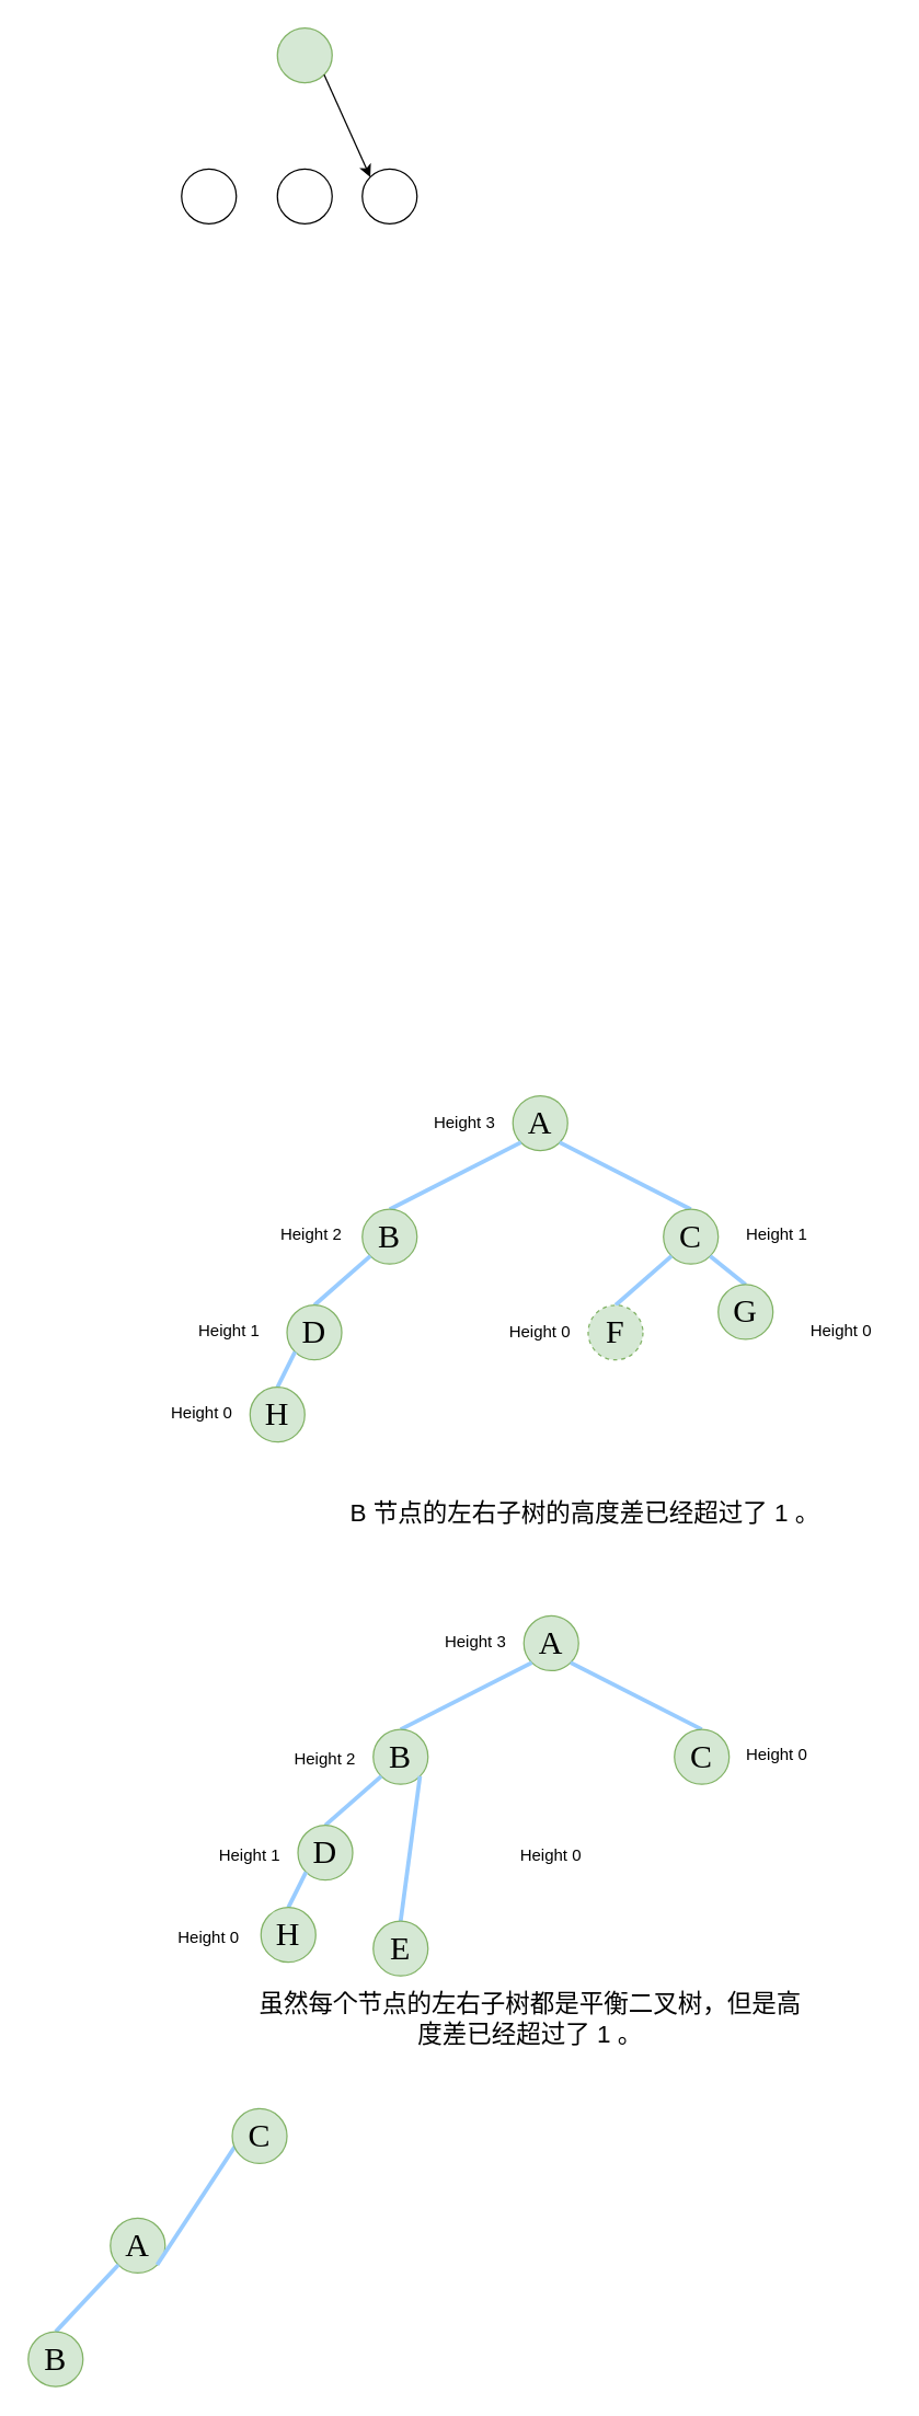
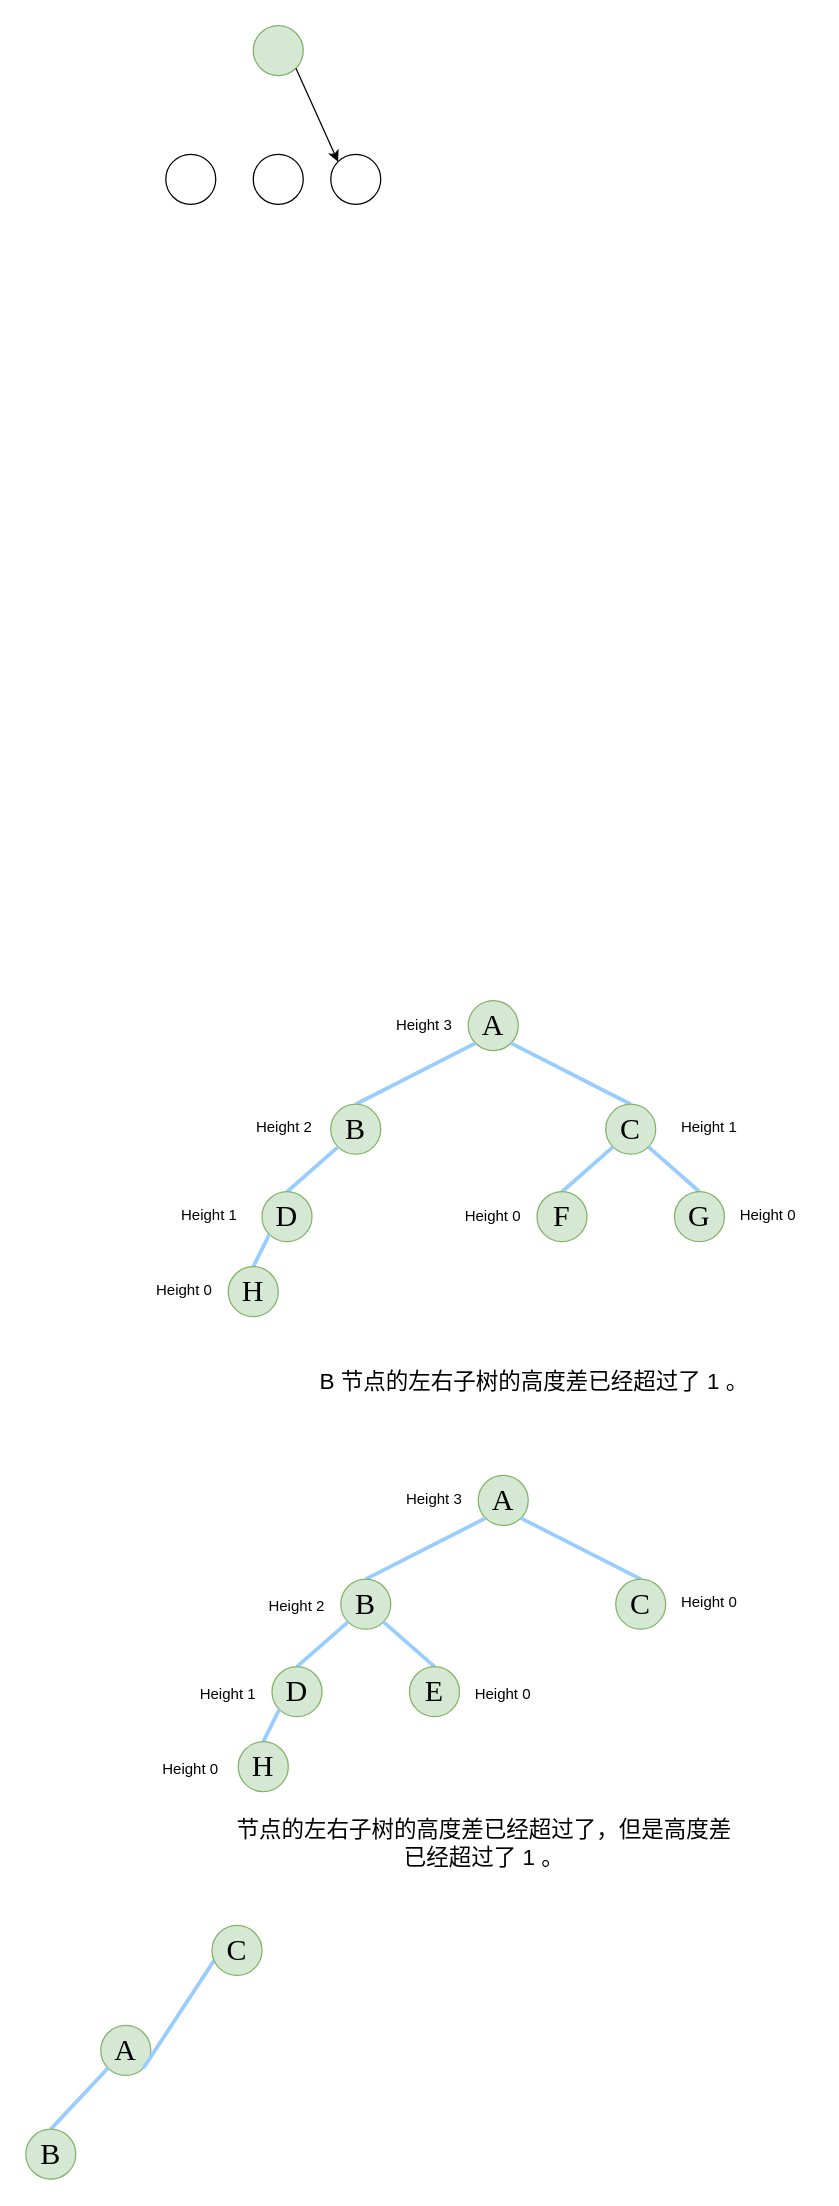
- <mxCell id="16" value="&lt;font style=&quot;font-size: 24px&quot; face=&quot;Lucida Console&quot;&gt;G&lt;/font&gt;" style="ellipse;whiteSpace=wrap;html=1;aspect=fixed;fillColor=#d5e8d4;strokeColor=#82b366;" vertex="1" parent="1"><mxGeometry x="524" y="938" width="40" height="40" as="geometry" /></mxCell>
+ <mxCell id="16" value="&lt;font style=&quot;font-size: 24px&quot; face=&quot;Lucida Console&quot;&gt;G&lt;/font&gt;" style="ellipse;whiteSpace=wrap;html=1;aspect=fixed;fillColor=#d5e8d4;strokeColor=#82b366;" vertex="1" parent="1"><mxGeometry x="539" y="953" width="40" height="40" as="geometry" /></mxCell>
- <mxCell id="18" value="&lt;font style=&quot;font-size: 24px&quot; face=&quot;Lucida Console&quot;&gt;F&lt;/font&gt;" style="ellipse;whiteSpace=wrap;html=1;aspect=fixed;fillColor=#d5e8d4;strokeColor=#82b366;dashed=1;" vertex="1" parent="1"><mxGeometry x="429" y="953" width="40" height="40" as="geometry" /></mxCell>
+ <mxCell id="18" value="&lt;font style=&quot;font-size: 24px&quot; face=&quot;Lucida Console&quot;&gt;F&lt;/font&gt;" style="ellipse;whiteSpace=wrap;html=1;aspect=fixed;fillColor=#d5e8d4;strokeColor=#82b366;" vertex="1" parent="1"><mxGeometry x="429" y="953" width="40" height="40" as="geometry" /></mxCell>
- <mxCell id="37" value="&lt;font style=&quot;font-size: 24px&quot; face=&quot;Lucida Console&quot;&gt;E&lt;/font&gt;" style="ellipse;whiteSpace=wrap;html=1;aspect=fixed;fillColor=#d5e8d4;strokeColor=#82b366;" vertex="1" parent="1"><mxGeometry x="272" y="1403" width="40" height="40" as="geometry" /></mxCell>
+ <mxCell id="37" value="&lt;font style=&quot;font-size: 24px&quot; face=&quot;Lucida Console&quot;&gt;E&lt;/font&gt;" style="ellipse;whiteSpace=wrap;html=1;aspect=fixed;fillColor=#d5e8d4;strokeColor=#82b366;" vertex="1" parent="1"><mxGeometry x="327" y="1333" width="40" height="40" as="geometry" /></mxCell>
- <mxCell id="39" value="&lt;font style=&quot;font-size: 18px&quot;&gt;虽然每个节点的左右子树都是平衡二叉树，但是高度差已经超过了 1 。&lt;/font&gt;" style="text;html=1;strokeColor=none;fillColor=none;align=center;verticalAlign=middle;whiteSpace=wrap;rounded=0;" vertex="1" parent="1"><mxGeometry x="182" y="1450" width="410" height="50" as="geometry" /></mxCell>
+ <mxCell id="39" value="&lt;font style=&quot;font-size: 18px&quot;&gt;节点的左右子树的高度差已经超过了，但是高度差已经超过了 1 。&lt;/font&gt;" style="text;html=1;strokeColor=none;fillColor=none;align=center;verticalAlign=middle;whiteSpace=wrap;rounded=0;" vertex="1" parent="1"><mxGeometry x="182" y="1450" width="410" height="50" as="geometry" /></mxCell>
